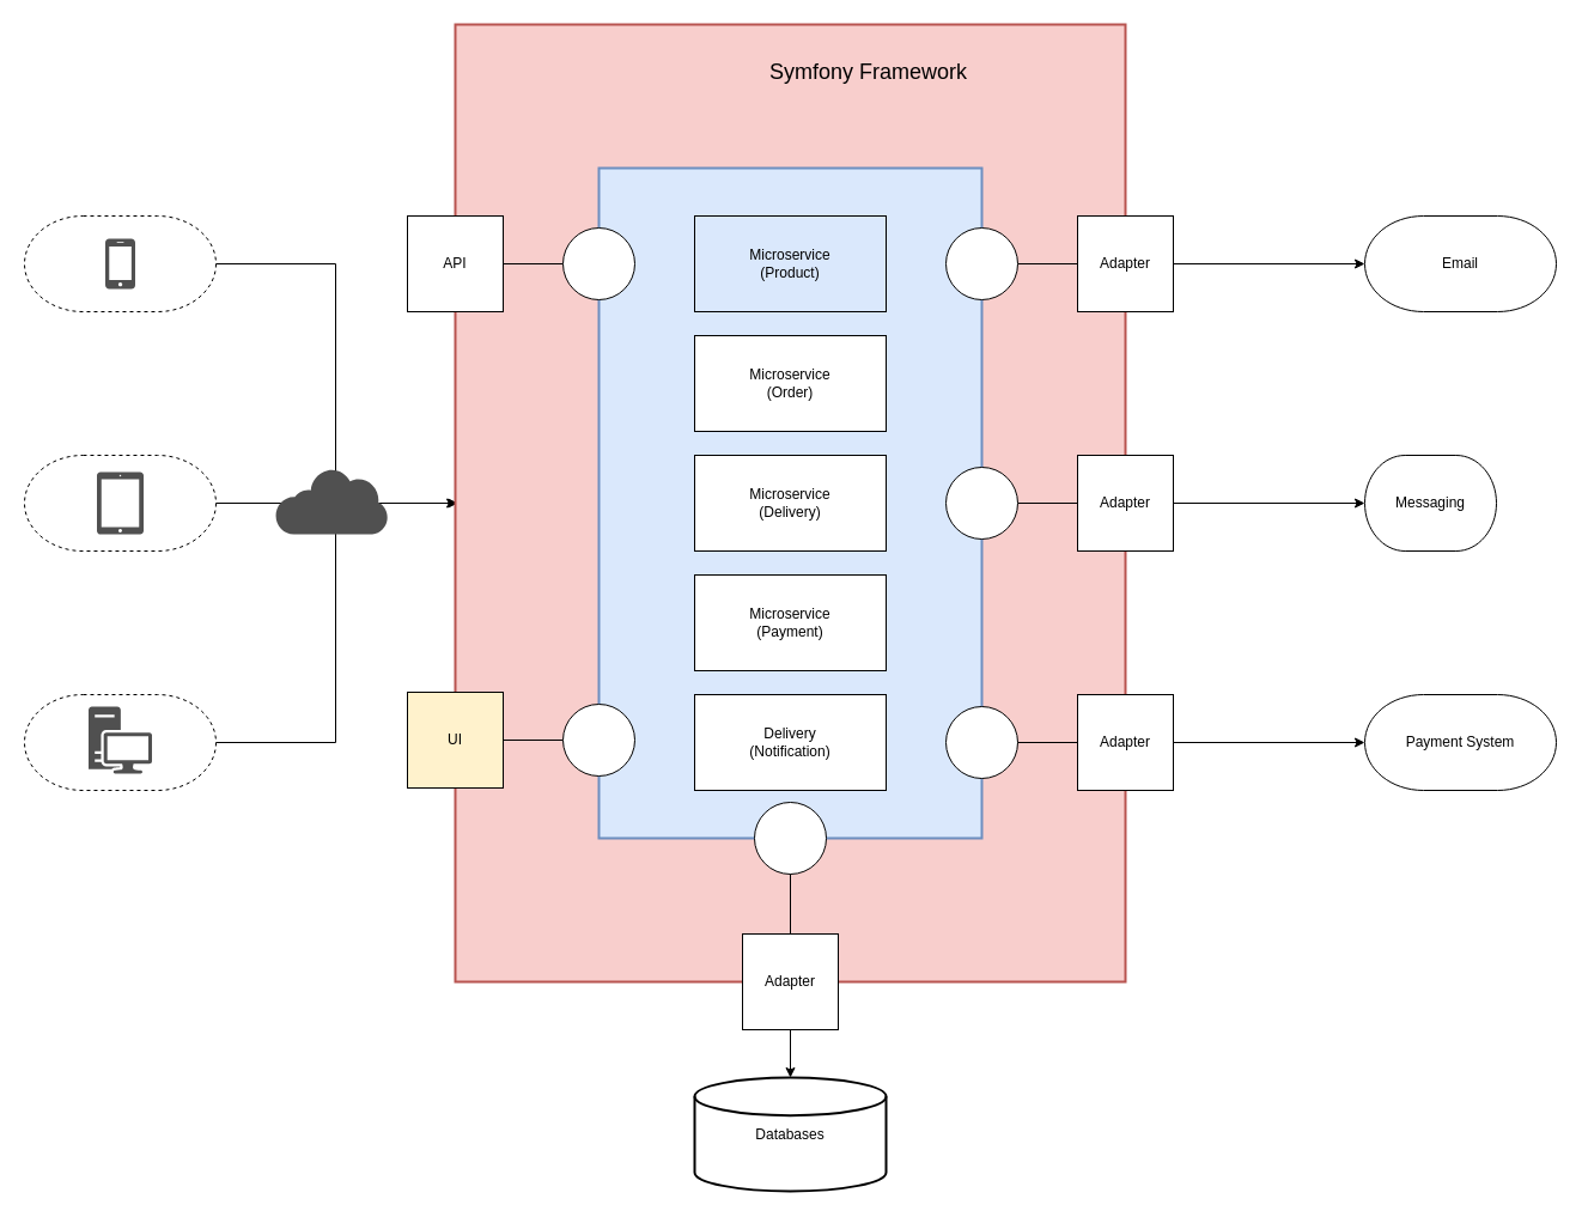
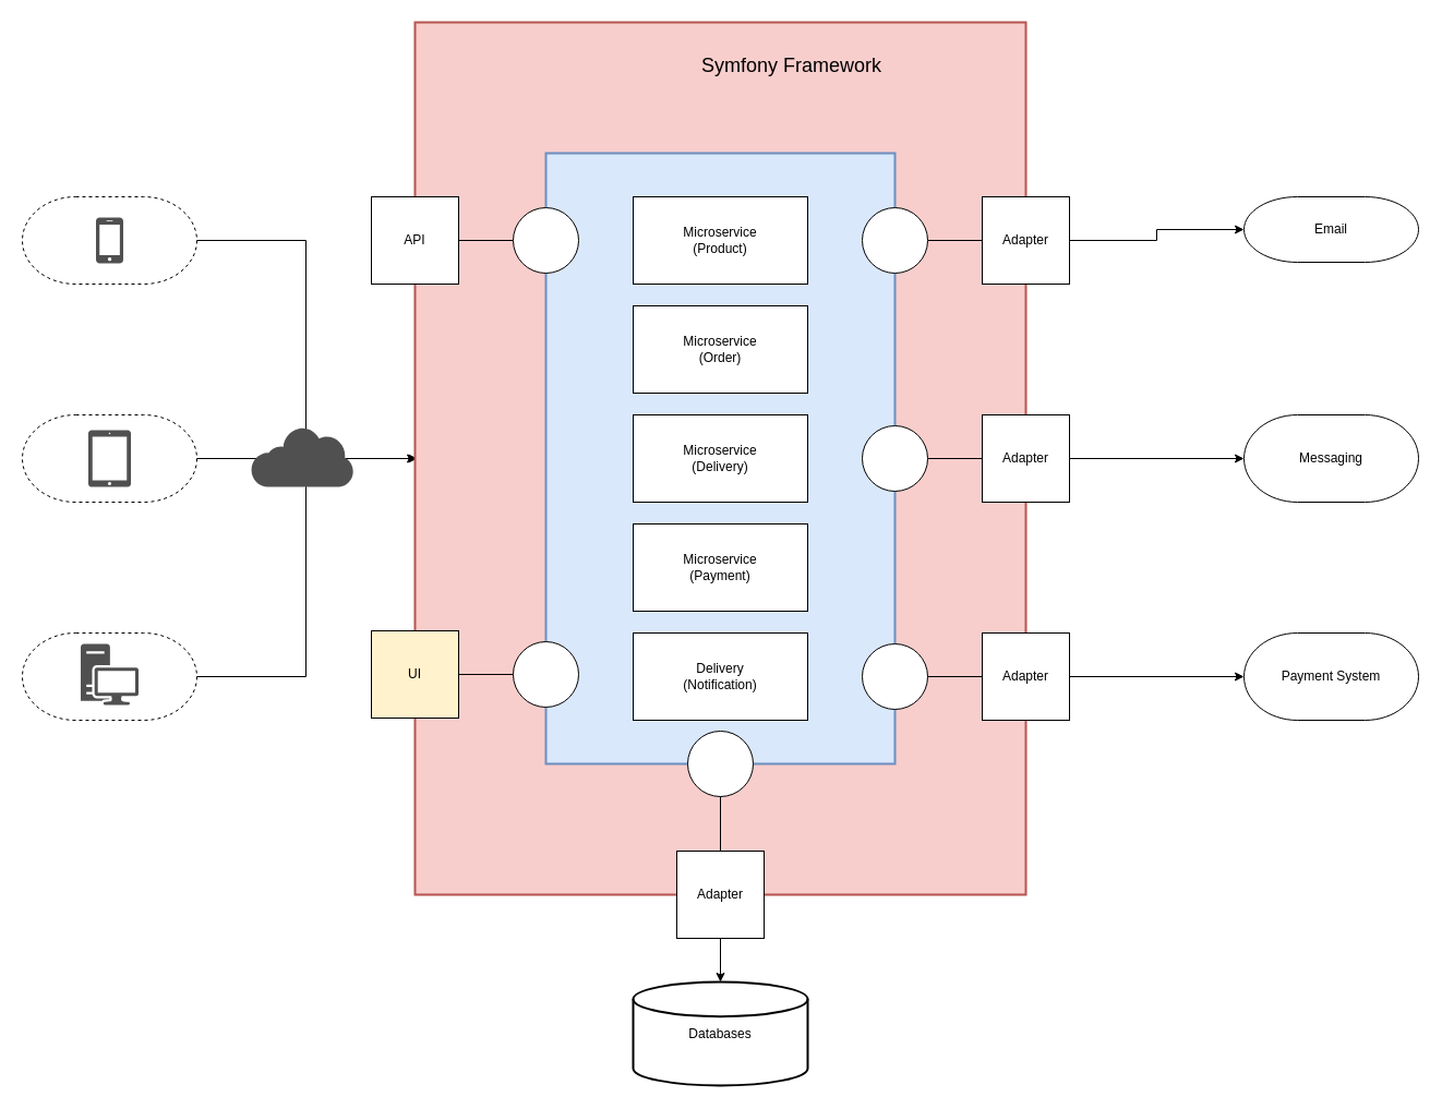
- <mxCell id="32" value="Microservice&lt;br&gt;(Product)" style="rounded=0;whiteSpace=wrap;html=1;fillColor=#dae8fc;" parent="1" vertex="1"><mxGeometry x="580" y="180" width="160" height="80" as="geometry" /></mxCell>
+ <mxCell id="32" value="Microservice&lt;br&gt;(Product)" style="rounded=0;whiteSpace=wrap;html=1;" parent="1" vertex="1"><mxGeometry x="580" y="180" width="160" height="80" as="geometry" /></mxCell>
- <mxCell id="12" value="Email" style="strokeWidth=1;html=1;shape=mxgraph.flowchart.terminator;whiteSpace=wrap;" parent="1" vertex="1"><mxGeometry x="1140" y="180" width="160" height="80" as="geometry" /></mxCell>
+ <mxCell id="12" value="Email" style="strokeWidth=1;html=1;shape=mxgraph.flowchart.terminator;whiteSpace=wrap;" parent="1" vertex="1"><mxGeometry x="1140" y="180" width="160" height="60" as="geometry" /></mxCell>
- <mxCell id="11" value="Messaging" style="strokeWidth=1;html=1;shape=mxgraph.flowchart.terminator;whiteSpace=wrap;" parent="1" vertex="1"><mxGeometry x="1140" y="380" width="110" height="80" as="geometry" /></mxCell>
+ <mxCell id="11" value="Messaging" style="strokeWidth=1;html=1;shape=mxgraph.flowchart.terminator;whiteSpace=wrap;" parent="1" vertex="1"><mxGeometry x="1140" y="380" width="160" height="80" as="geometry" /></mxCell>
